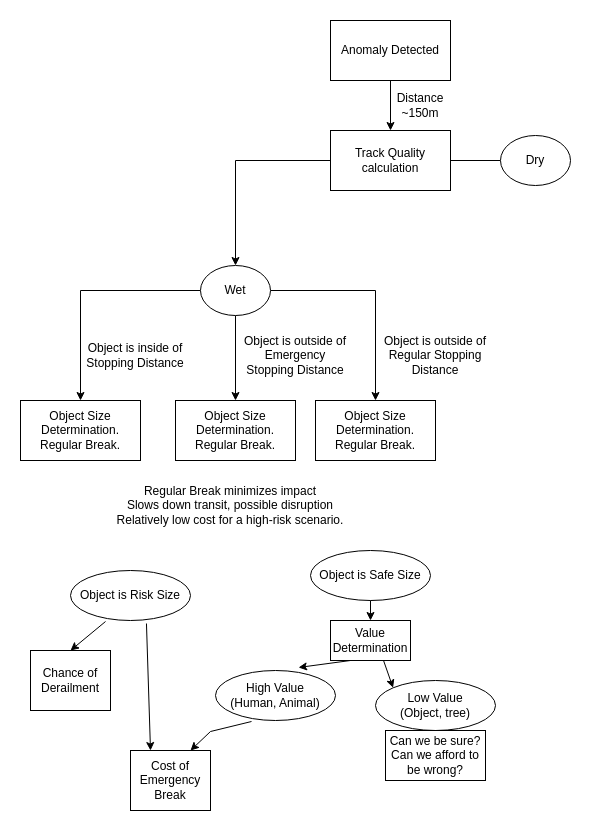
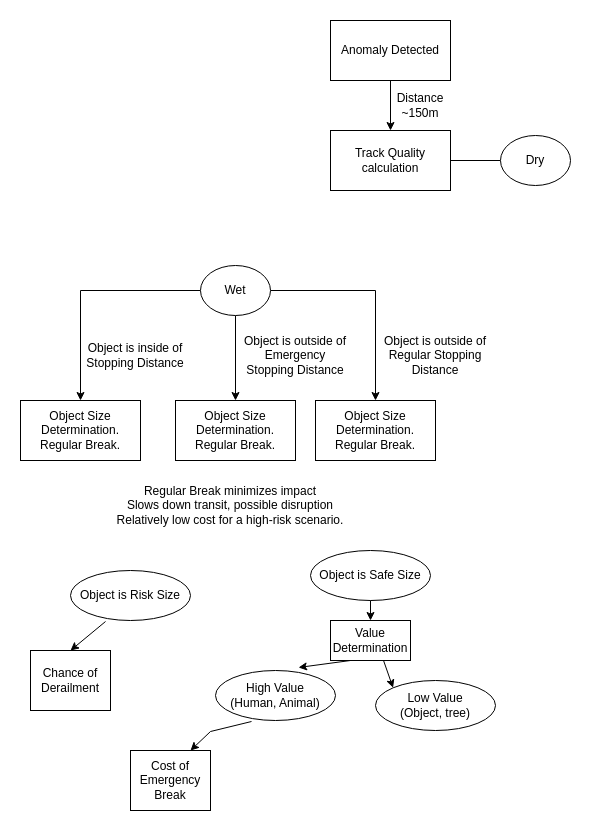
- <mxCell id="4" value="" style="edgeStyle=orthogonalEdgeStyle;rounded=0;orthogonalLoop=1;jettySize=auto;html=1;" edge="1" parent="1" source="6" target="10"><mxGeometry relative="1" as="geometry" /></mxCell>
- <mxCell id="29" value="" style="endArrow=classic;html=1;rounded=0;exitX=0.633;exitY=1.06;exitDx=0;exitDy=0;exitPerimeter=0;entryX=0.25;entryY=0;entryDx=0;entryDy=0;" edge="1" parent="1" source="23" target="21"><mxGeometry width="50" height="50" relative="1" as="geometry"><mxPoint x="260" y="700" as="sourcePoint" /><mxPoint x="310" y="650" as="targetPoint" /></mxGeometry></mxCell>
- <mxCell id="27" value="Can we be sure?&lt;br&gt;Can we afford to be wrong?" style="rounded=0;whiteSpace=wrap;html=1;" vertex="1" parent="1"><mxGeometry x="385" y="730" width="100" height="50" as="geometry" /></mxCell>
